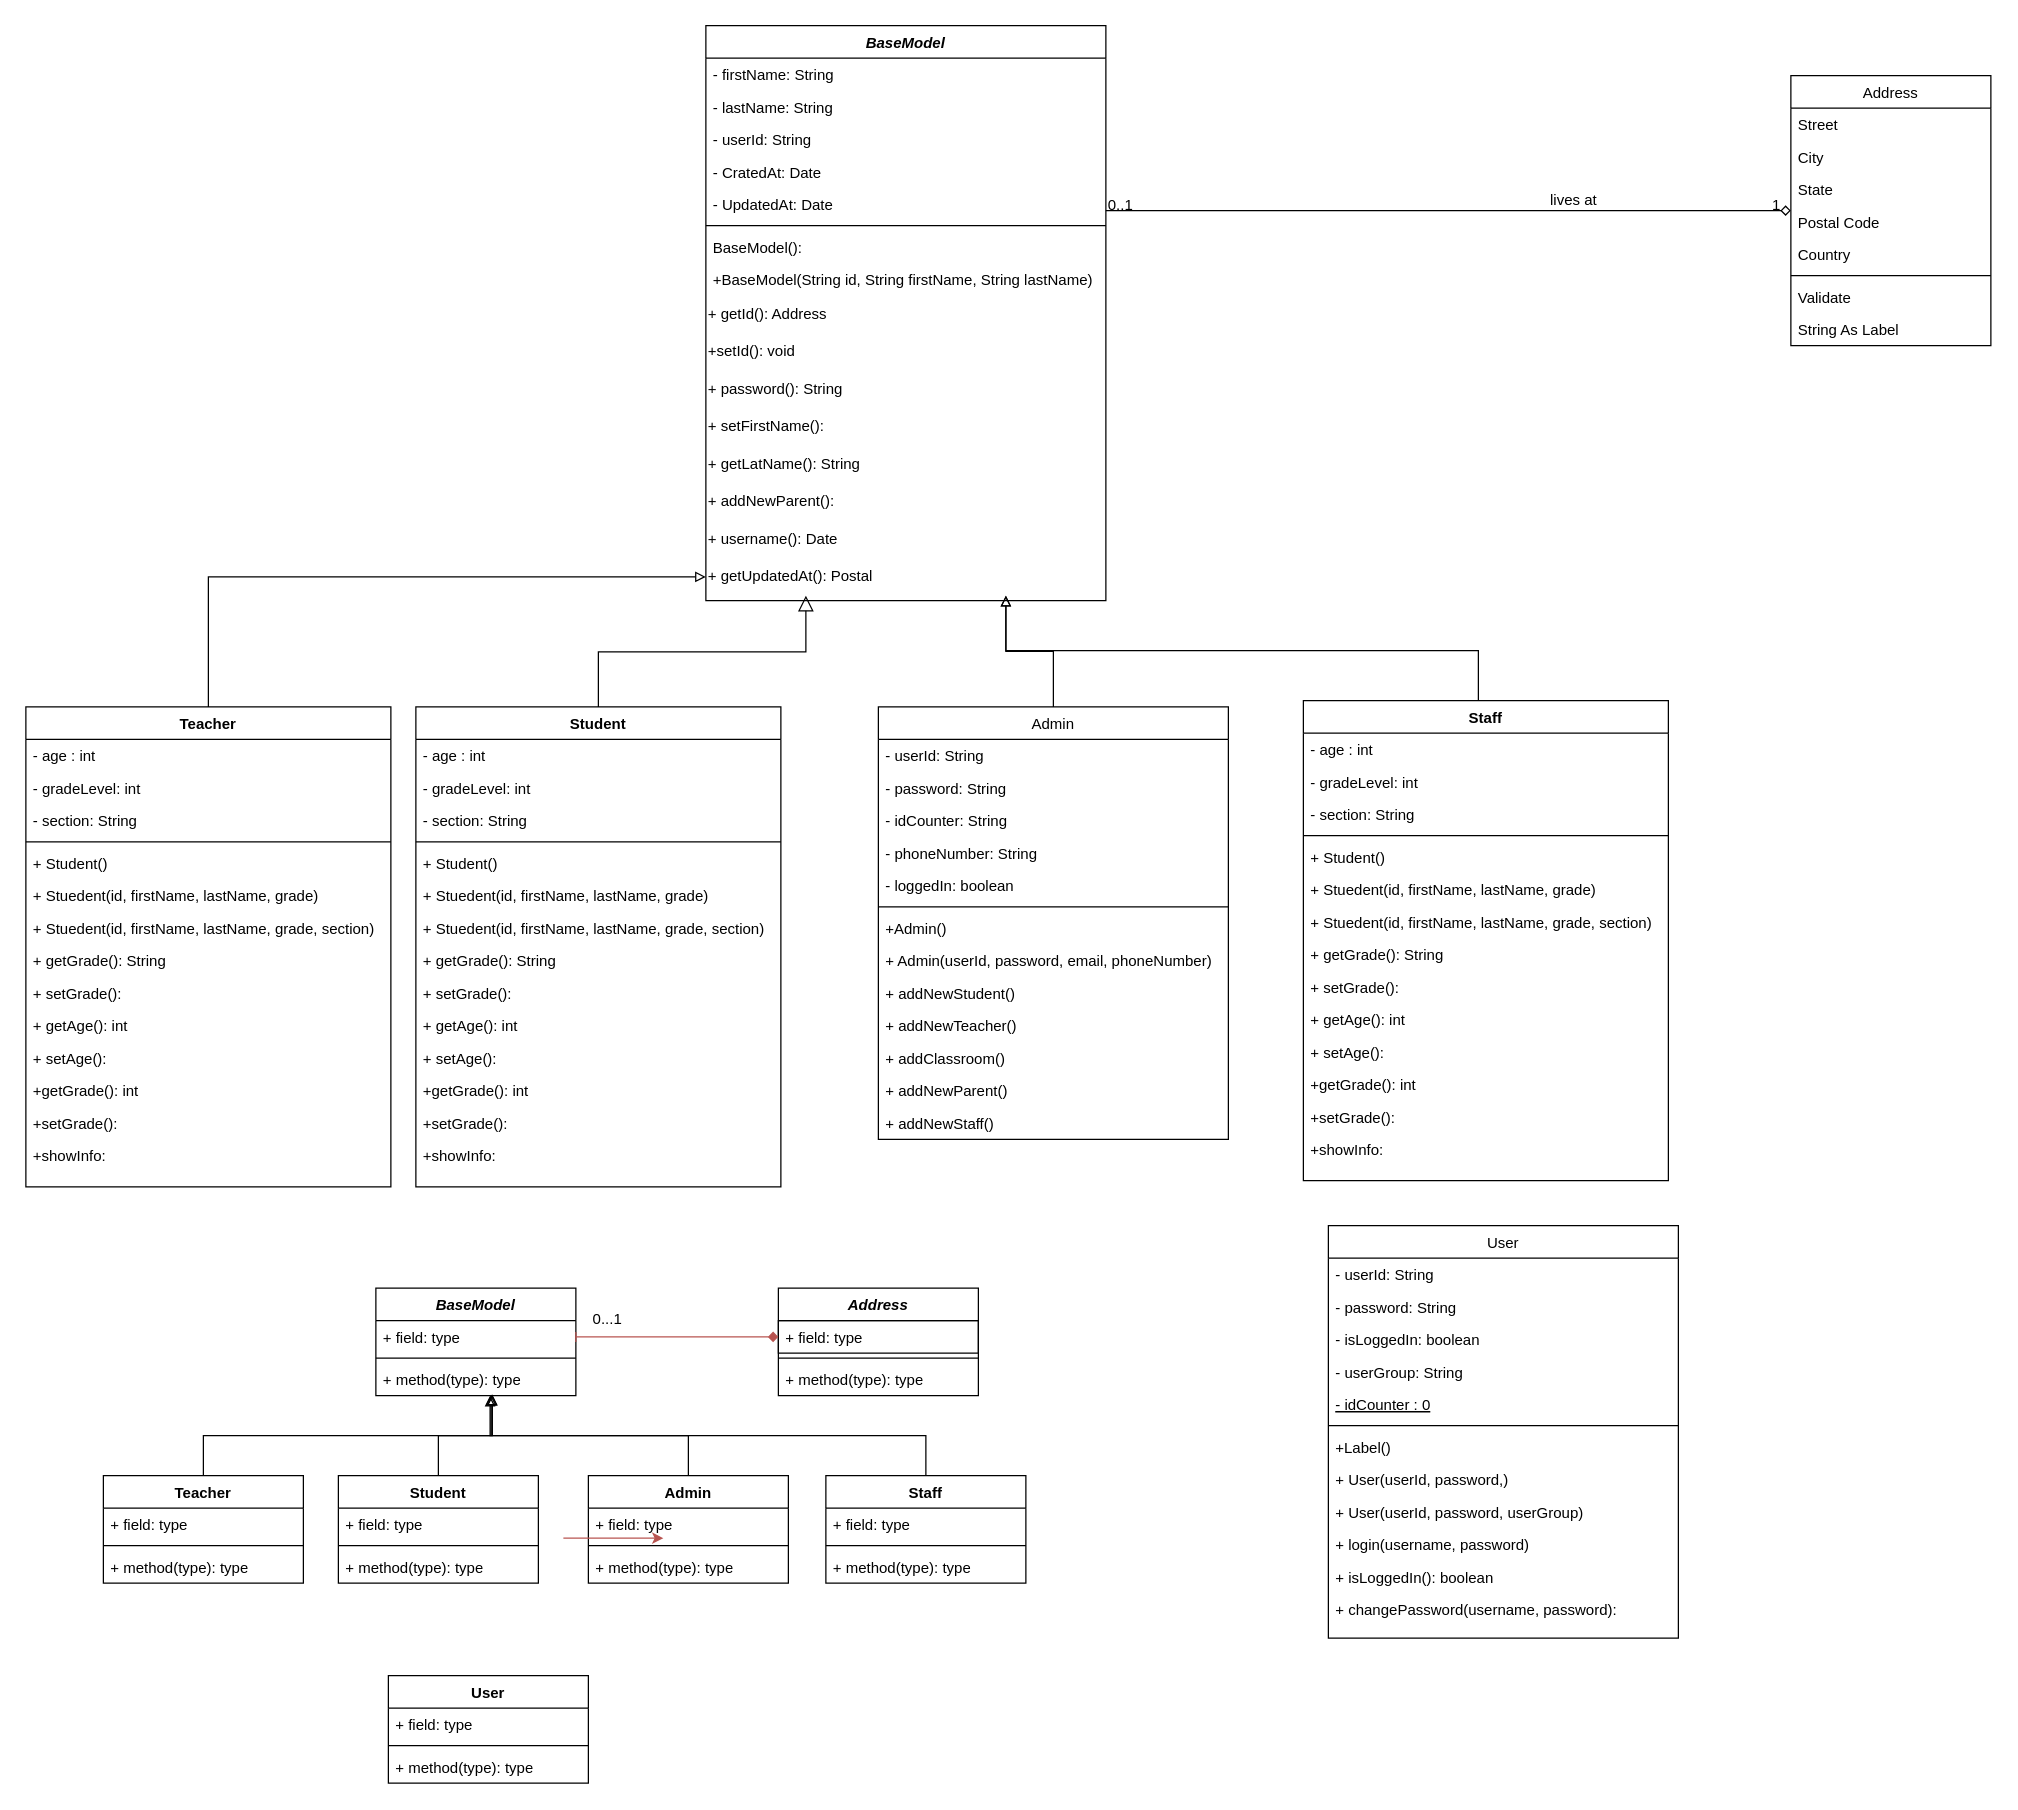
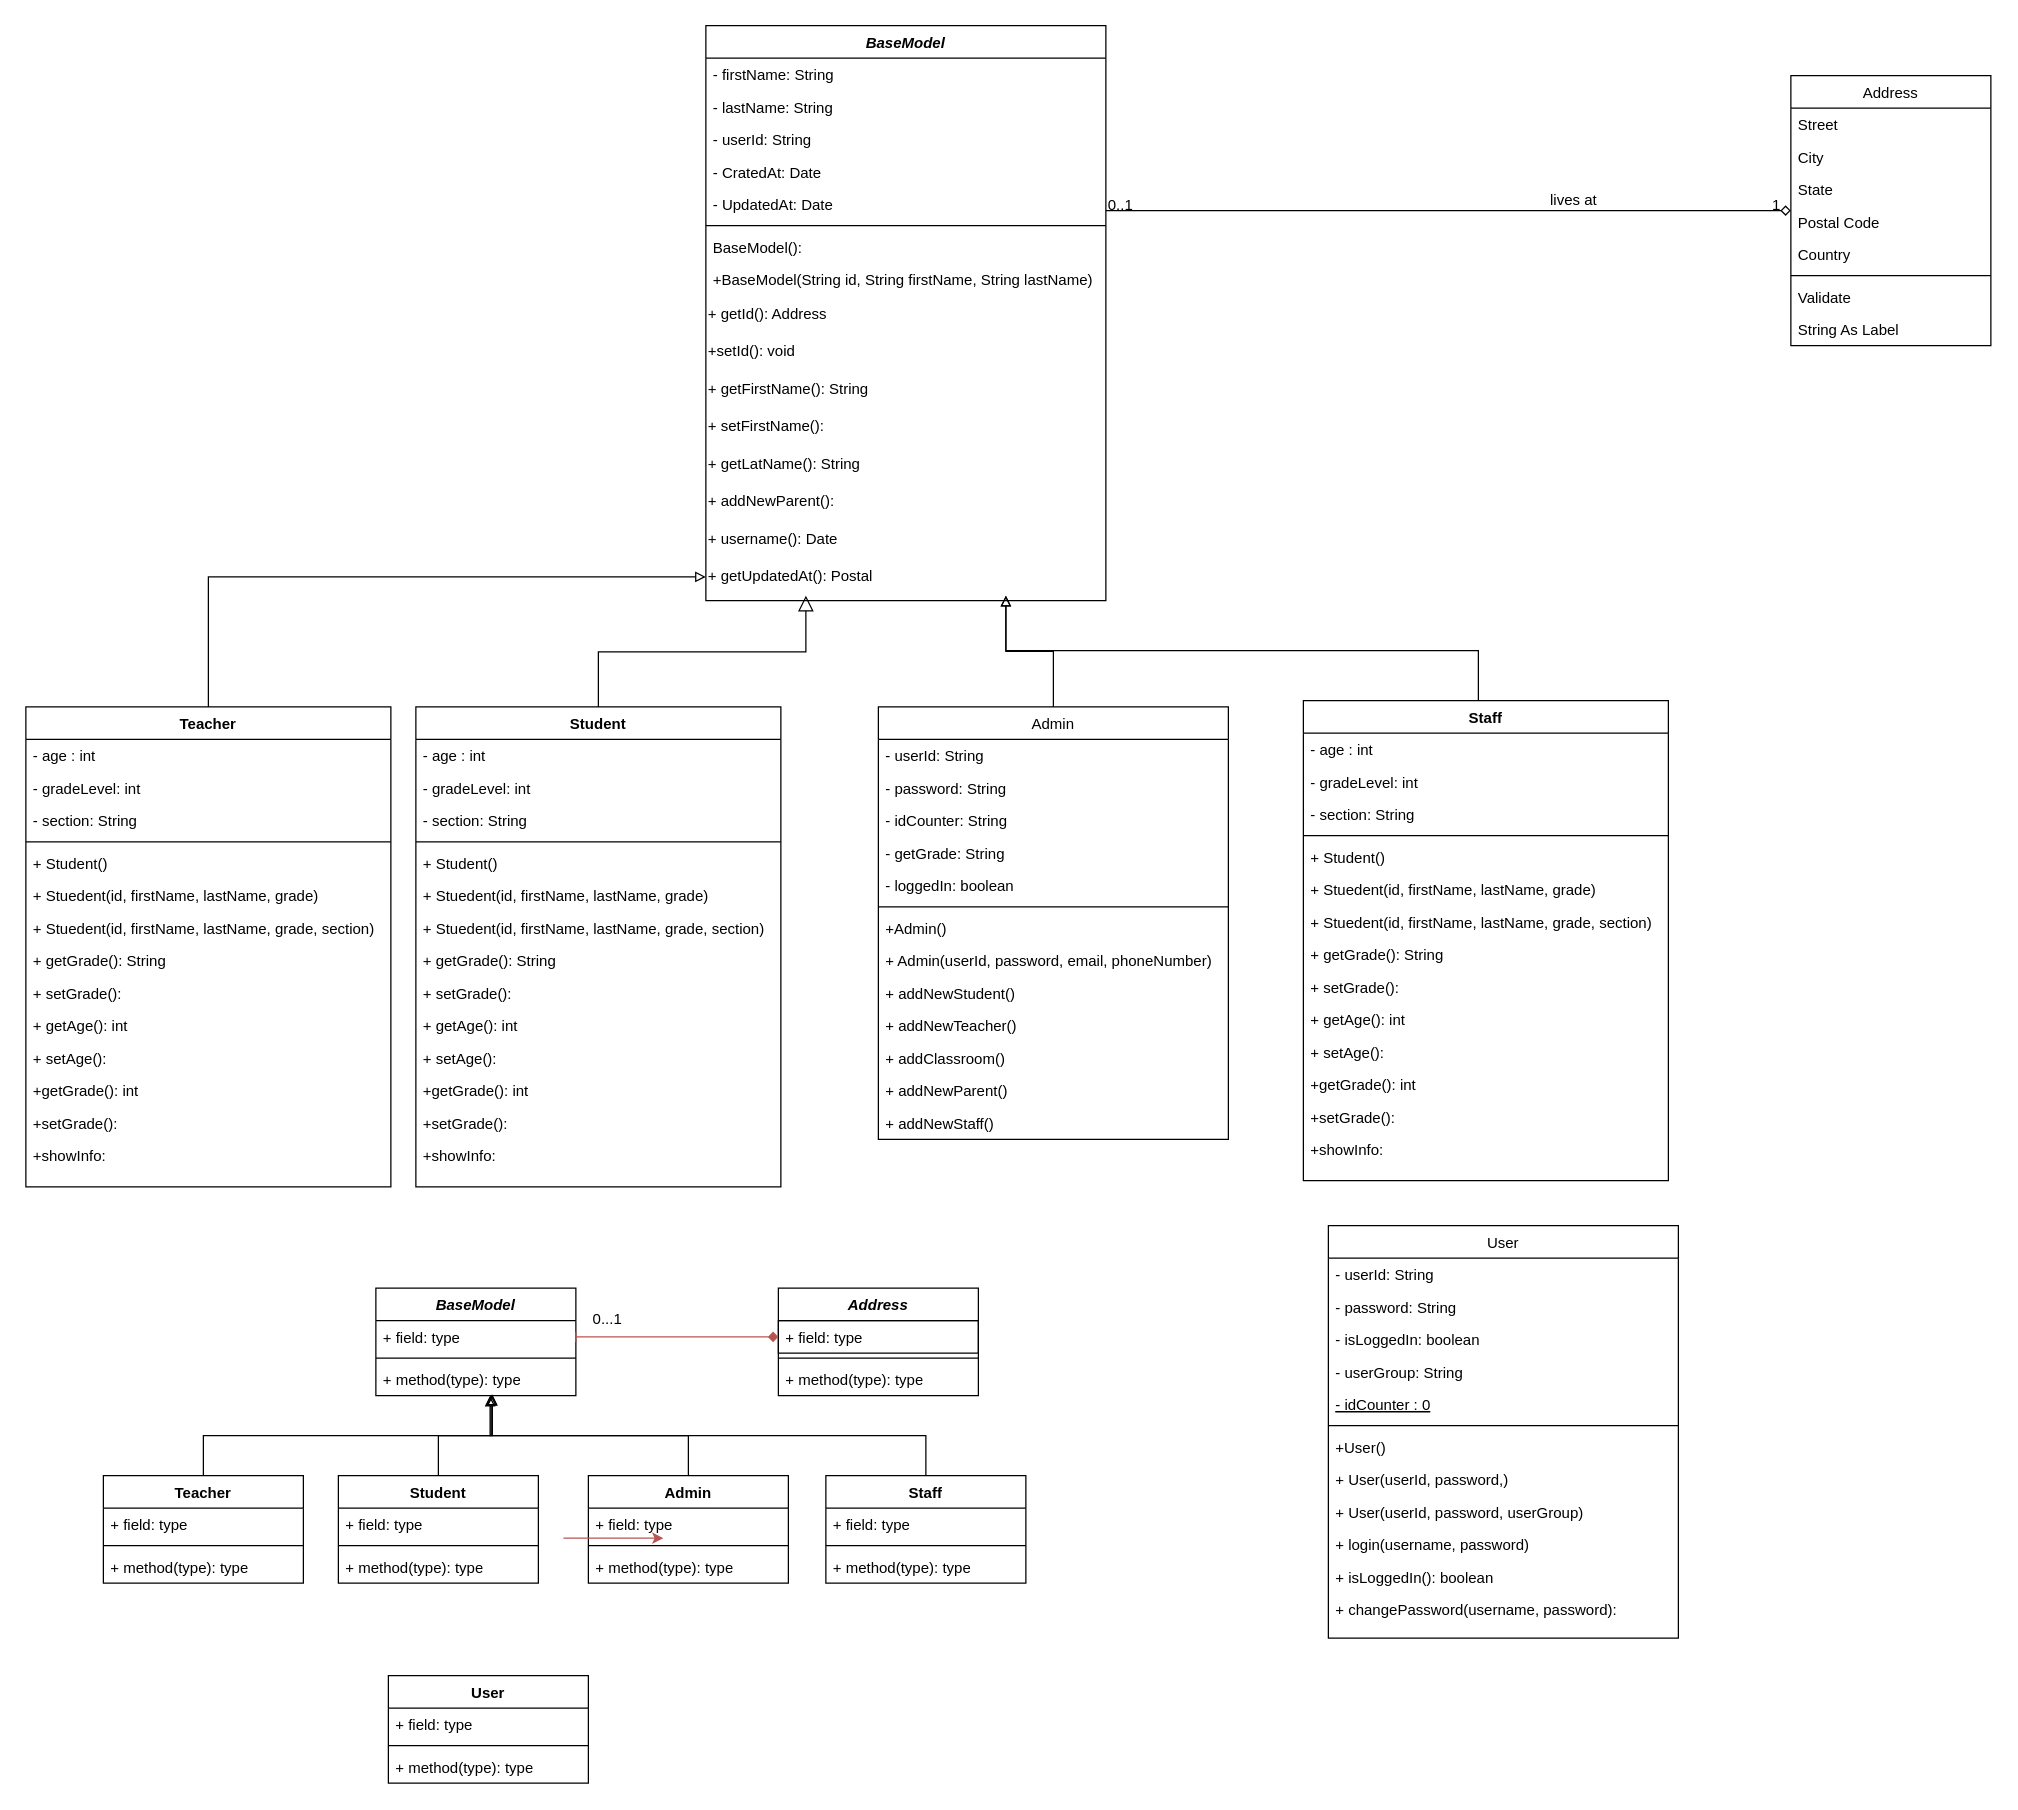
- <mxCell id="13" value="&lt;font&gt;+ password(): String&lt;/font&gt;" style="text;align=left;html=1;verticalAlign=middle;whiteSpace=wrap;rounded=0;fontColor=default;" parent="2" vertex="1"><mxGeometry y="276" width="320" height="30" as="geometry" /></mxCell>
+ <mxCell id="13" value="&lt;font&gt;+ getFirstName(): String&lt;/font&gt;" style="text;align=left;html=1;verticalAlign=middle;whiteSpace=wrap;rounded=0;fontColor=default;" parent="2" vertex="1"><mxGeometry y="276" width="320" height="30" as="geometry" /></mxCell>
- <mxCell id="40" value="- phoneNumber: String" style="text;align=left;verticalAlign=top;spacingLeft=4;spacingRight=4;overflow=hidden;rotatable=0;points=[[0,0.5],[1,0.5]];portConstraint=eastwest;" parent="36" vertex="1"><mxGeometry y="104" width="280" height="26" as="geometry" /></mxCell>
+ <mxCell id="40" value="- getGrade: String" style="text;align=left;verticalAlign=top;spacingLeft=4;spacingRight=4;overflow=hidden;rotatable=0;points=[[0,0.5],[1,0.5]];portConstraint=eastwest;" parent="36" vertex="1"><mxGeometry y="104" width="280" height="26" as="geometry" /></mxCell>
- <mxCell id="70" value="+Label()" style="text;align=left;verticalAlign=top;spacingLeft=4;spacingRight=4;overflow=hidden;rotatable=0;points=[[0,0.5],[1,0.5]];portConstraint=eastwest;" parent="63" vertex="1"><mxGeometry y="164" width="280" height="26" as="geometry" /></mxCell>
+ <mxCell id="70" value="+User()" style="text;align=left;verticalAlign=top;spacingLeft=4;spacingRight=4;overflow=hidden;rotatable=0;points=[[0,0.5],[1,0.5]];portConstraint=eastwest;" parent="63" vertex="1"><mxGeometry y="164" width="280" height="26" as="geometry" /></mxCell>
